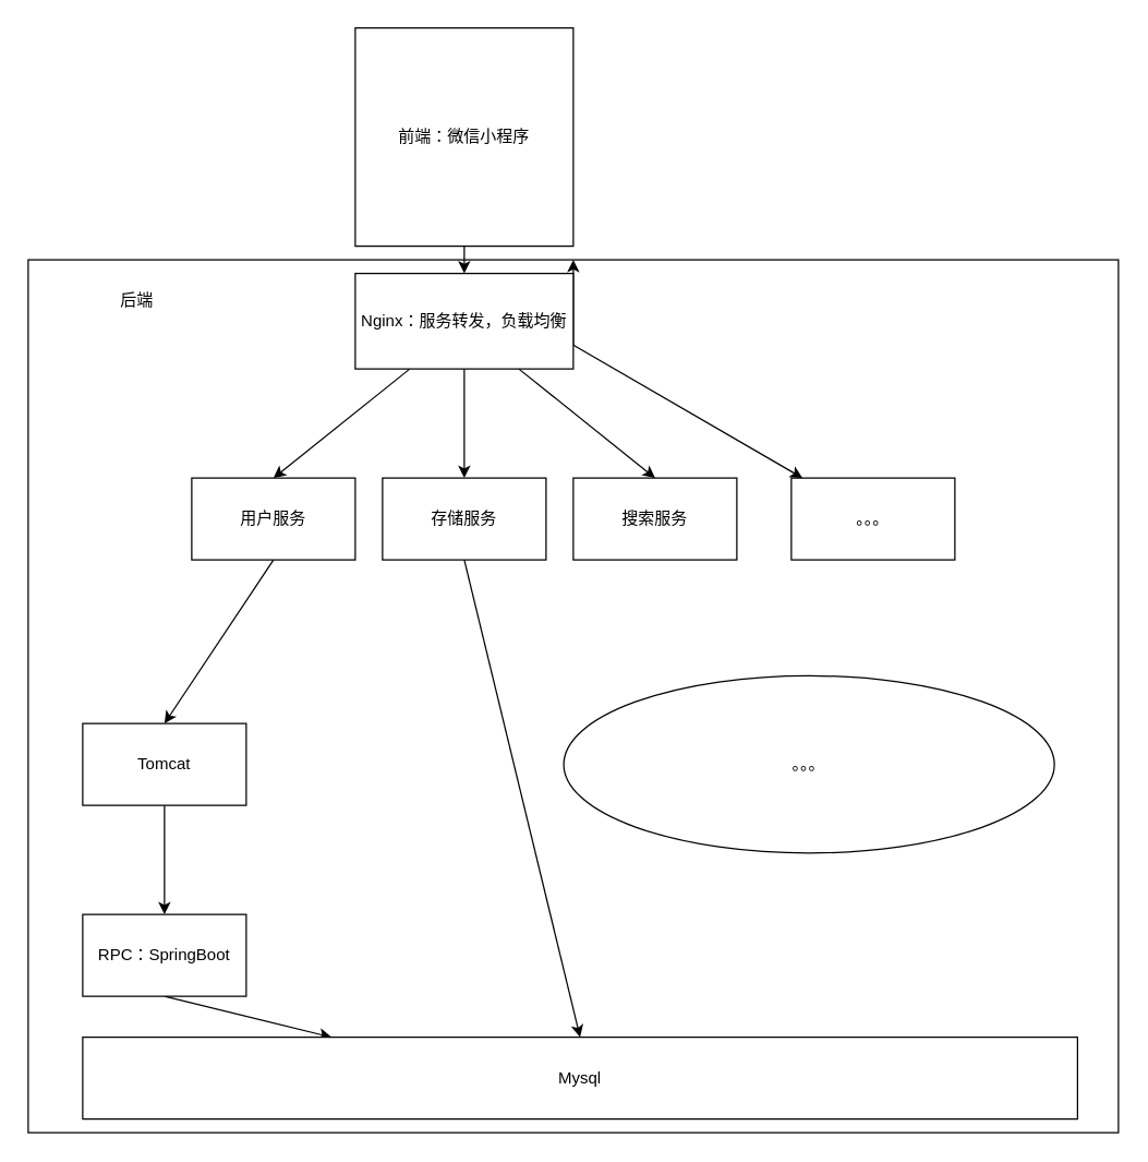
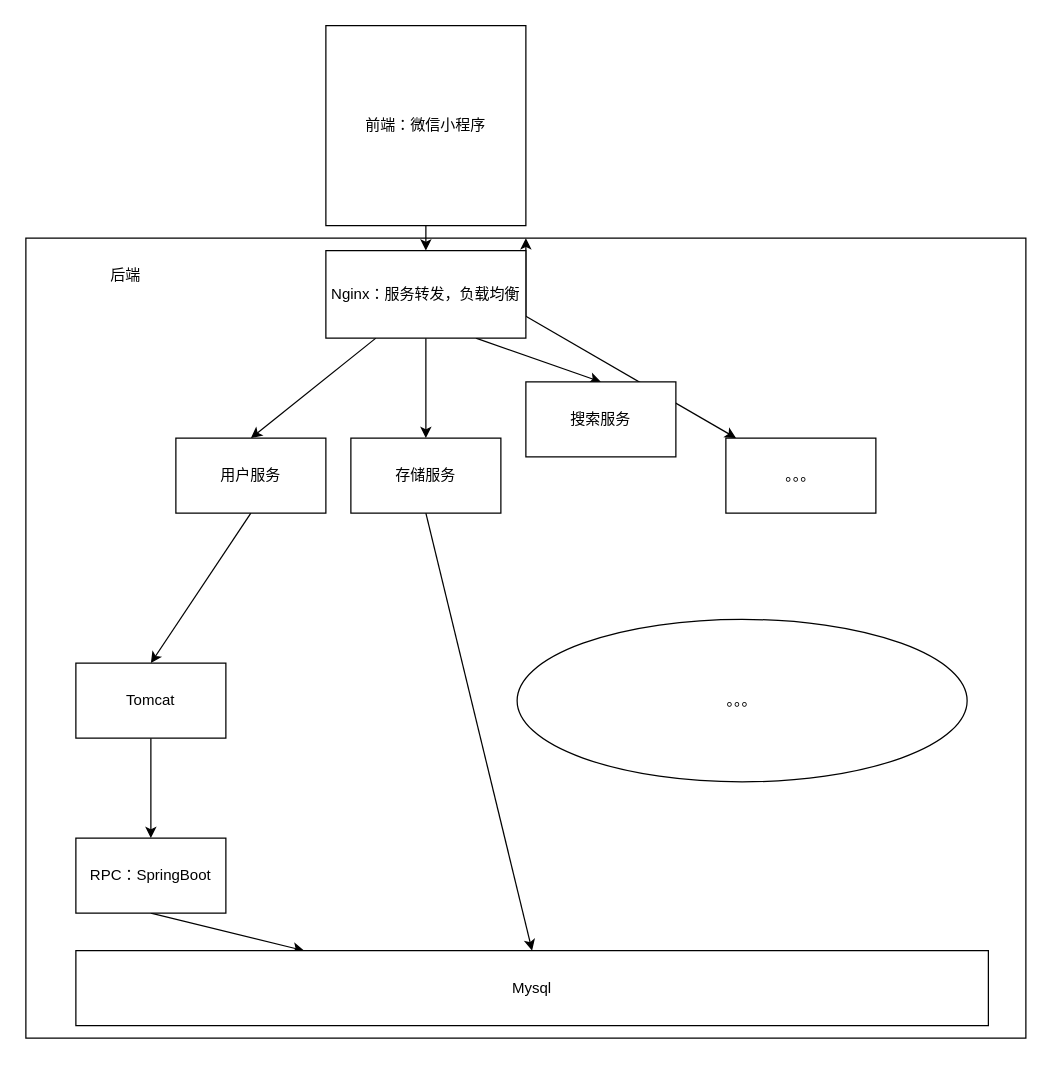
- <mxCell id="15" value="搜索服务" style="rounded=0;whiteSpace=wrap;html=1;" vertex="1" parent="1"><mxGeometry x="420" y="350" width="120" height="60" as="geometry" /></mxCell>
+ <mxCell id="15" value="搜索服务" style="rounded=0;whiteSpace=wrap;html=1;" vertex="1" parent="1"><mxGeometry x="420" y="305" width="120" height="60" as="geometry" /></mxCell>
